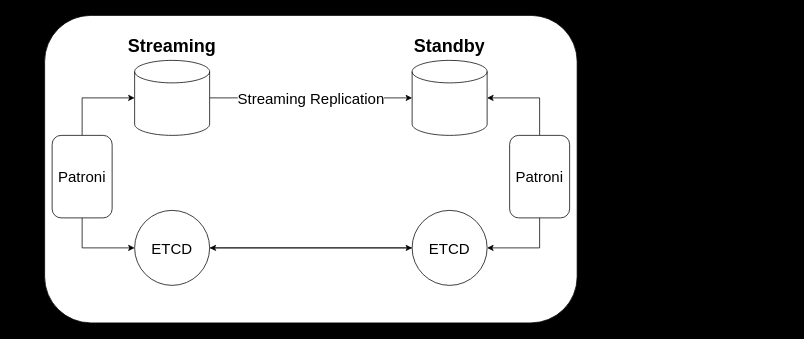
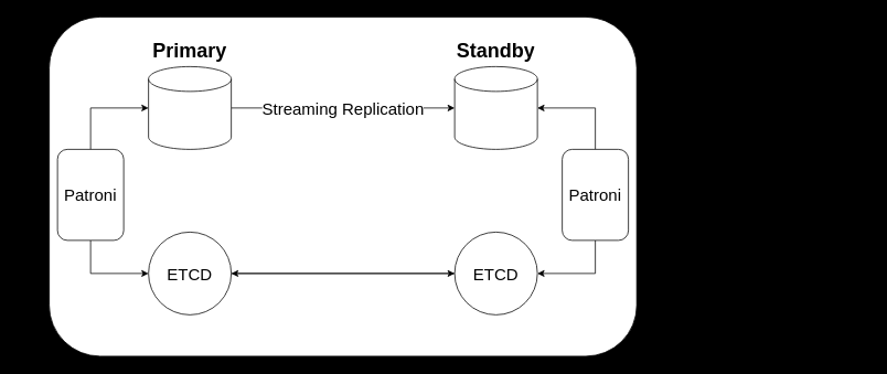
- <mxCell id="13" value="&lt;h1 style=&quot;margin-top: 0px;&quot;&gt;Streaming&lt;/h1&gt;" style="text;html=1;whiteSpace=wrap;overflow=hidden;rounded=0;align=center;" vertex="1" parent="1"><mxGeometry x="139" y="40" width="180" height="60" as="geometry" /></mxCell>
+ <mxCell id="13" value="&lt;h1 style=&quot;margin-top: 0px;&quot;&gt;Primary&lt;/h1&gt;" style="text;html=1;whiteSpace=wrap;overflow=hidden;rounded=0;align=center;" vertex="1" parent="1"><mxGeometry x="139" y="40" width="180" height="60" as="geometry" /></mxCell>
